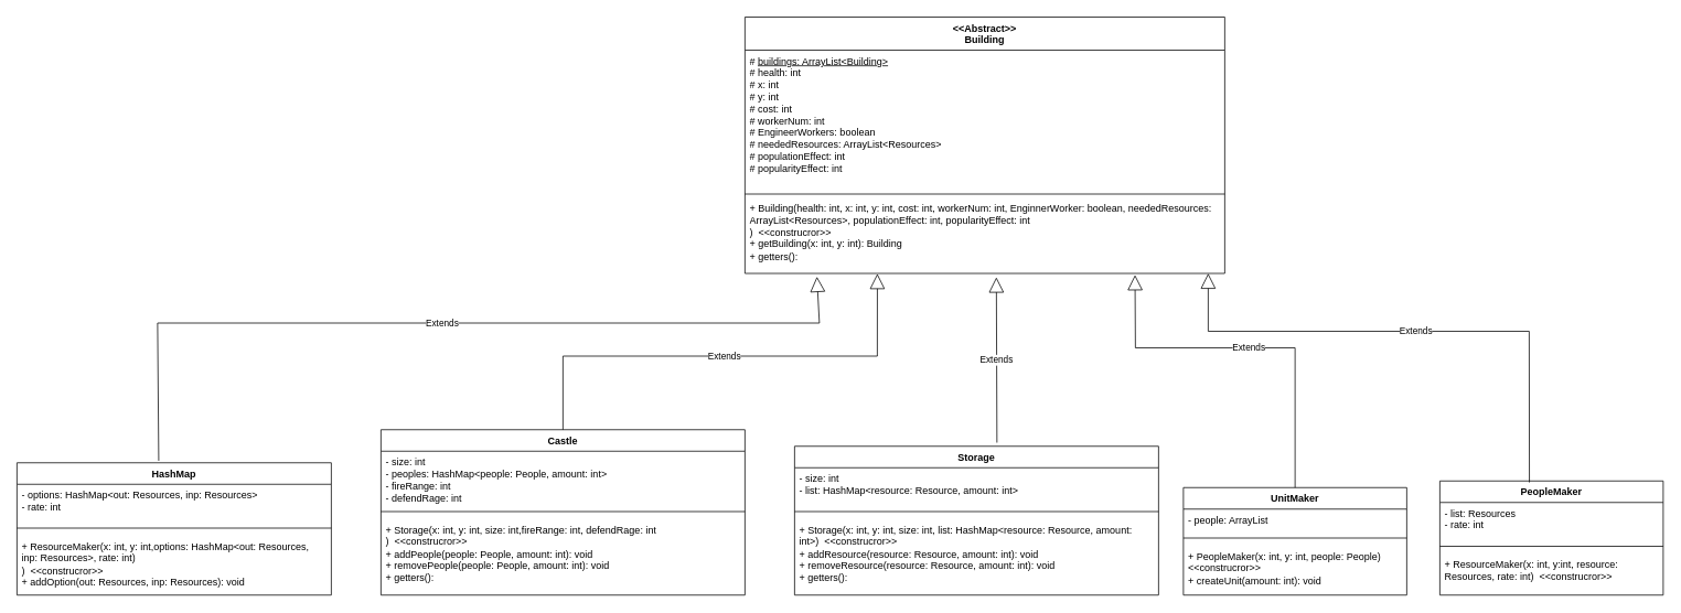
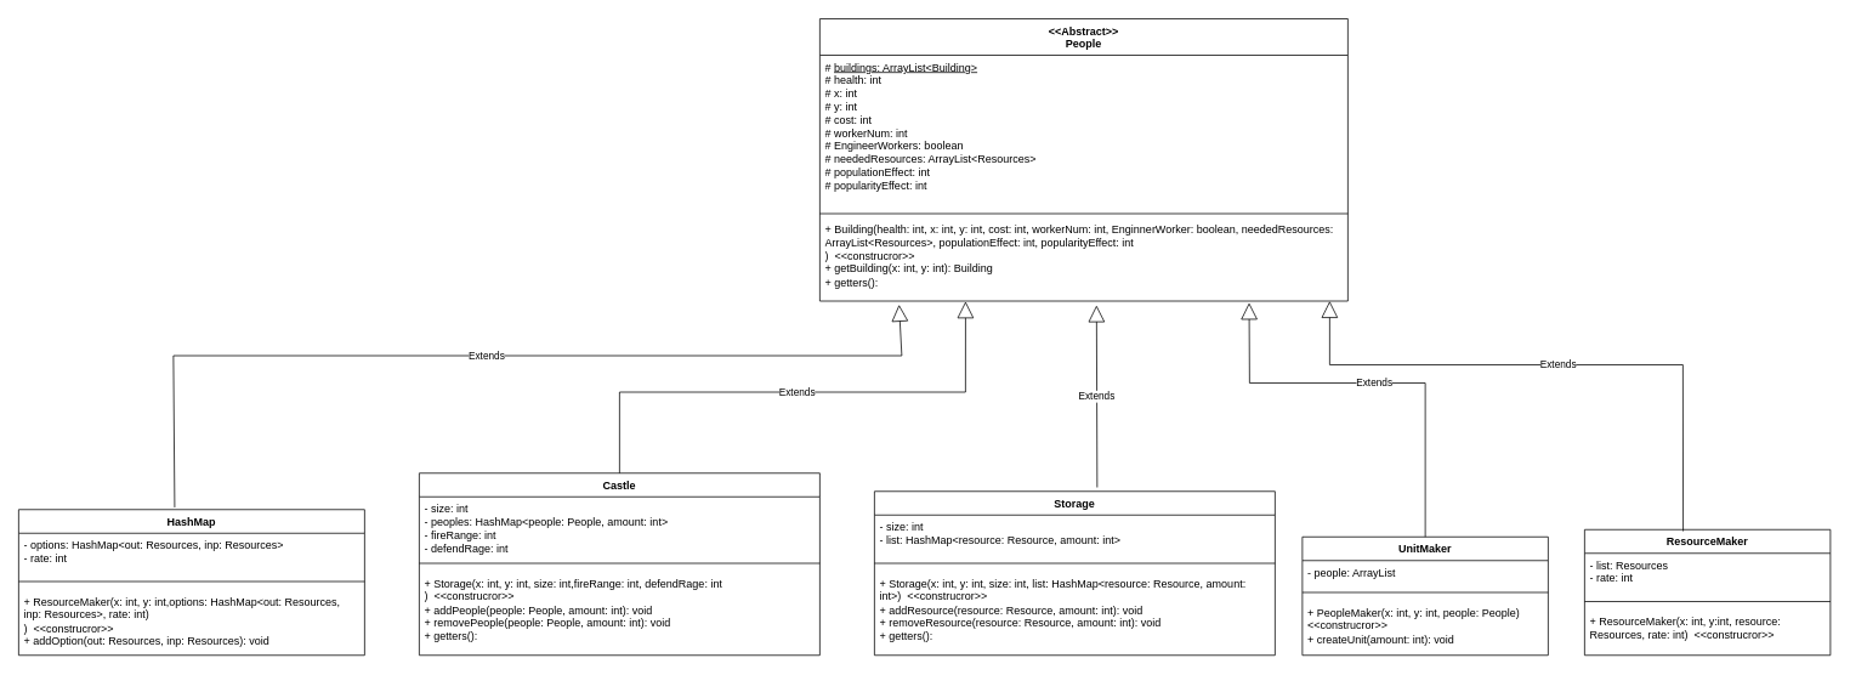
- <mxCell id="2" value="&amp;lt;&amp;lt;Abstract&amp;gt;&amp;gt;&lt;br&gt;Building" style="swimlane;fontStyle=1;align=center;verticalAlign=top;childLayout=stackLayout;horizontal=1;startSize=40;horizontalStack=0;resizeParent=1;resizeParentMax=0;resizeLast=0;collapsible=1;marginBottom=0;whiteSpace=wrap;html=1;" parent="1" vertex="1"><mxGeometry x="900" y="20" width="580" height="310" as="geometry" /></mxCell>
+ <mxCell id="2" value="&amp;lt;&amp;lt;Abstract&amp;gt;&amp;gt;&lt;br&gt;People" style="swimlane;fontStyle=1;align=center;verticalAlign=top;childLayout=stackLayout;horizontal=1;startSize=40;horizontalStack=0;resizeParent=1;resizeParentMax=0;resizeLast=0;collapsible=1;marginBottom=0;whiteSpace=wrap;html=1;" parent="1" vertex="1"><mxGeometry x="900" y="20" width="580" height="310" as="geometry" /></mxCell>
- <mxCell id="11" value="PeopleMaker" style="swimlane;fontStyle=1;align=center;verticalAlign=top;childLayout=stackLayout;horizontal=1;startSize=26;horizontalStack=0;resizeParent=1;resizeParentMax=0;resizeLast=0;collapsible=1;marginBottom=0;whiteSpace=wrap;html=1;" parent="1" vertex="1"><mxGeometry x="1740" y="581" width="270" height="138" as="geometry" /></mxCell>
+ <mxCell id="11" value="ResourceMaker" style="swimlane;fontStyle=1;align=center;verticalAlign=top;childLayout=stackLayout;horizontal=1;startSize=26;horizontalStack=0;resizeParent=1;resizeParentMax=0;resizeLast=0;collapsible=1;marginBottom=0;whiteSpace=wrap;html=1;" parent="1" vertex="1"><mxGeometry x="1740" y="581" width="270" height="138" as="geometry" /></mxCell>
